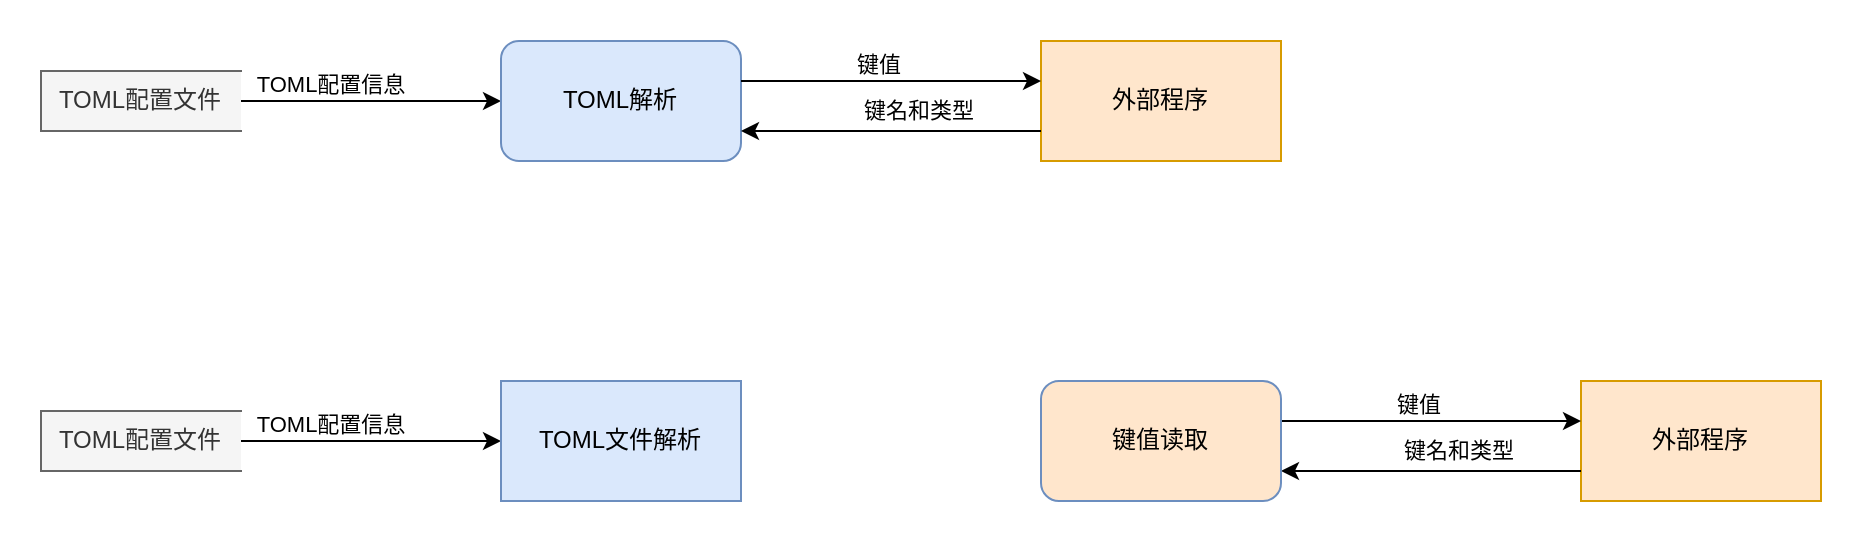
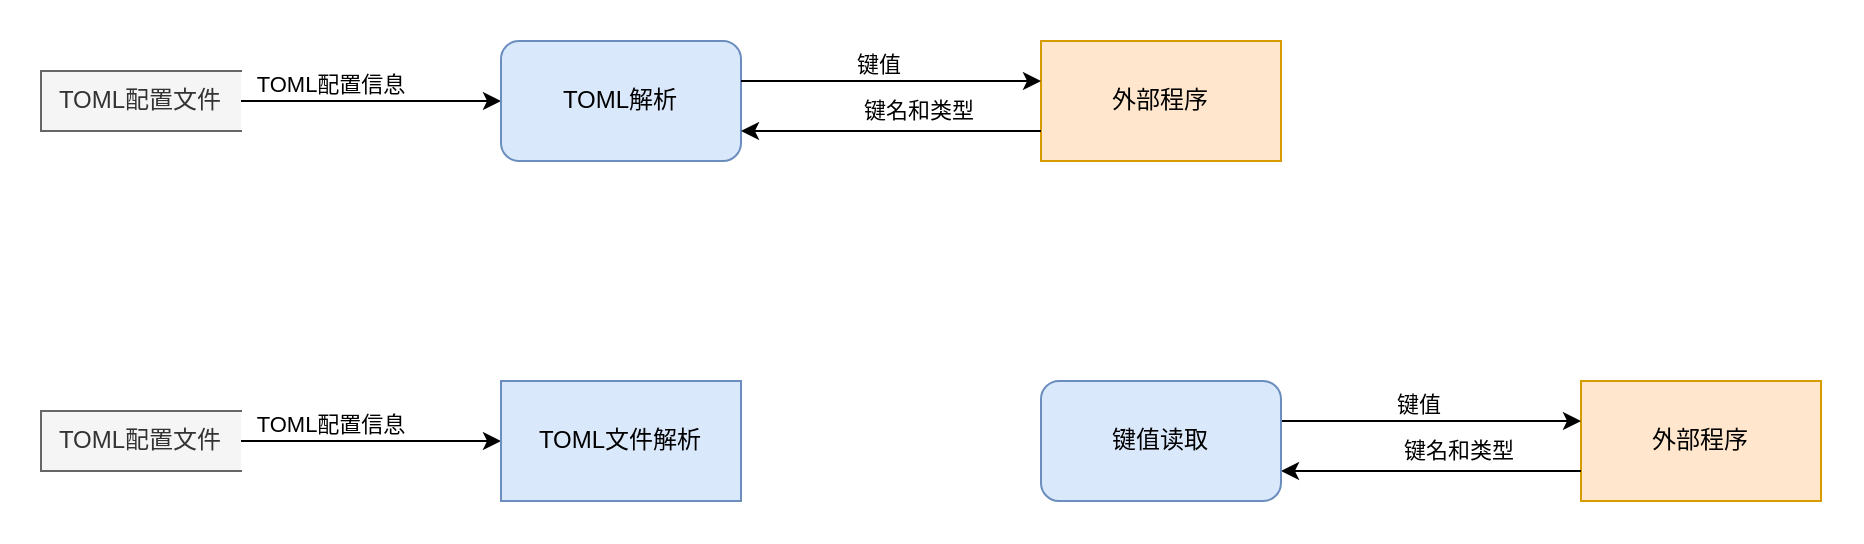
- <mxCell id="20" value="键值读取" style="rounded=1;whiteSpace=wrap;html=1;fillColor=#ffe6cc;strokeColor=#6c8ebf;" parent="1" vertex="1"><mxGeometry x="520" y="190" width="120" height="60" as="geometry" /></mxCell>
+ <mxCell id="20" value="键值读取" style="rounded=1;whiteSpace=wrap;html=1;fillColor=#dae8fc;strokeColor=#6c8ebf;" parent="1" vertex="1"><mxGeometry x="520" y="190" width="120" height="60" as="geometry" /></mxCell>
